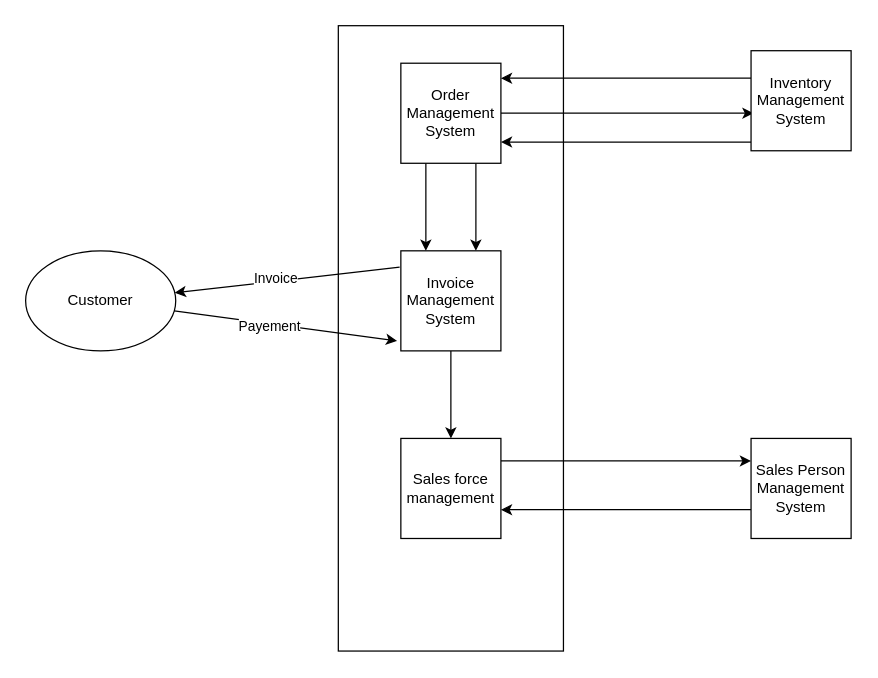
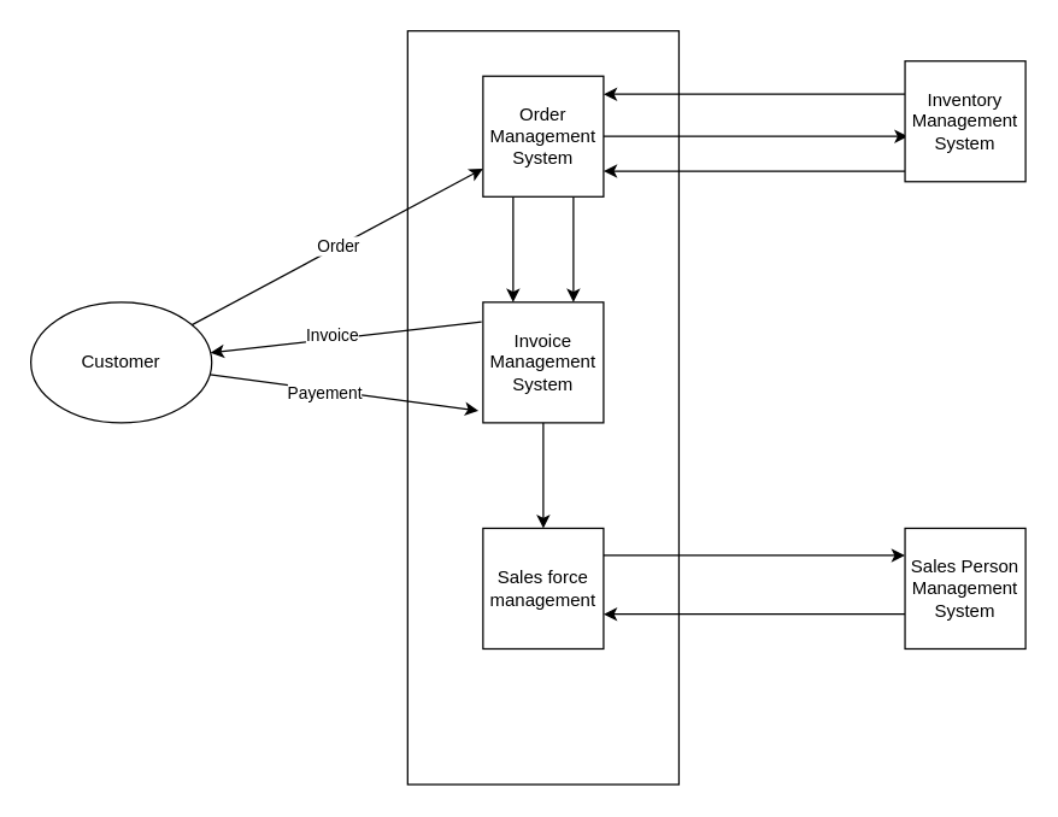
+ <mxCell id="17" value="Order" style="endArrow=classic;html=1;rounded=0;" edge="1" parent="1" source="2" target="7"><mxGeometry width="50" height="50" relative="1" as="geometry"><mxPoint x="130" y="210" as="sourcePoint" /><mxPoint x="180" y="160" as="targetPoint" /></mxGeometry></mxCell>
